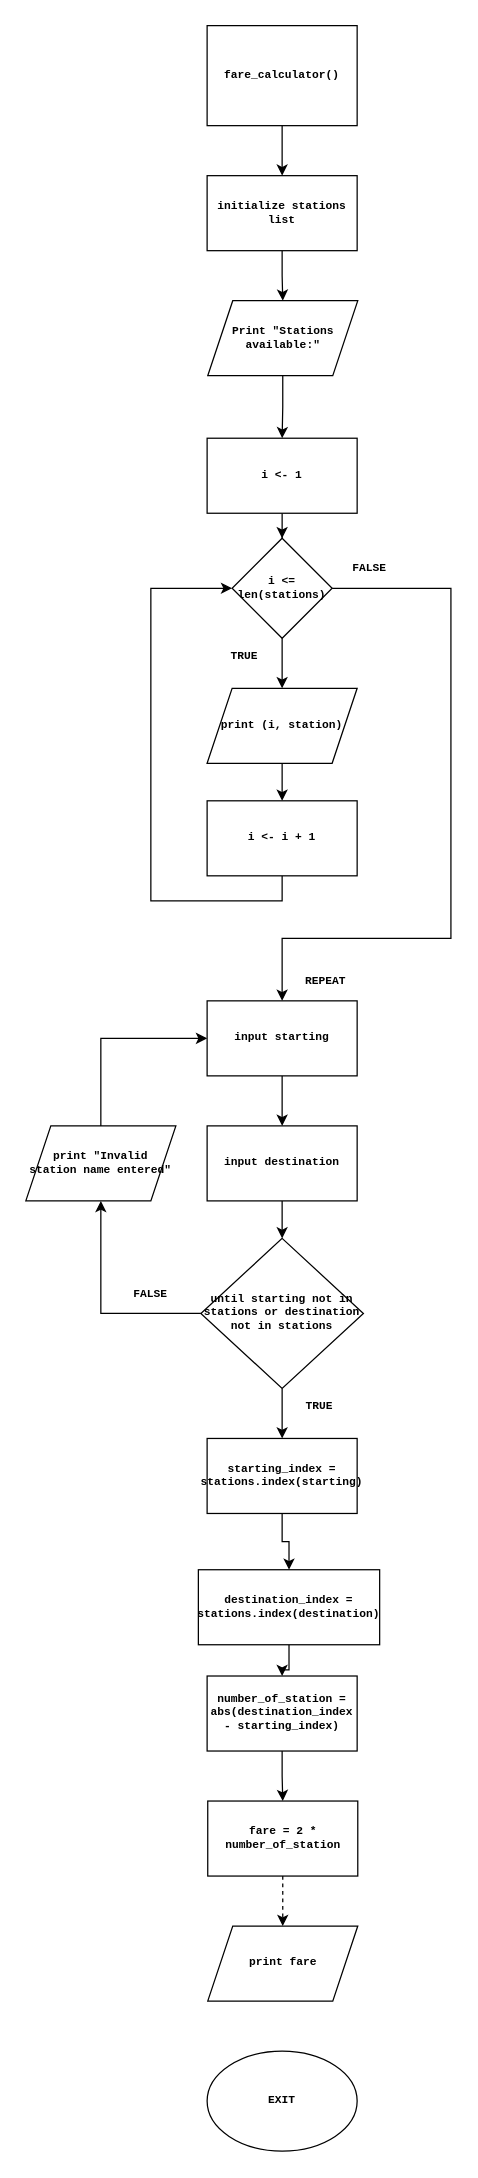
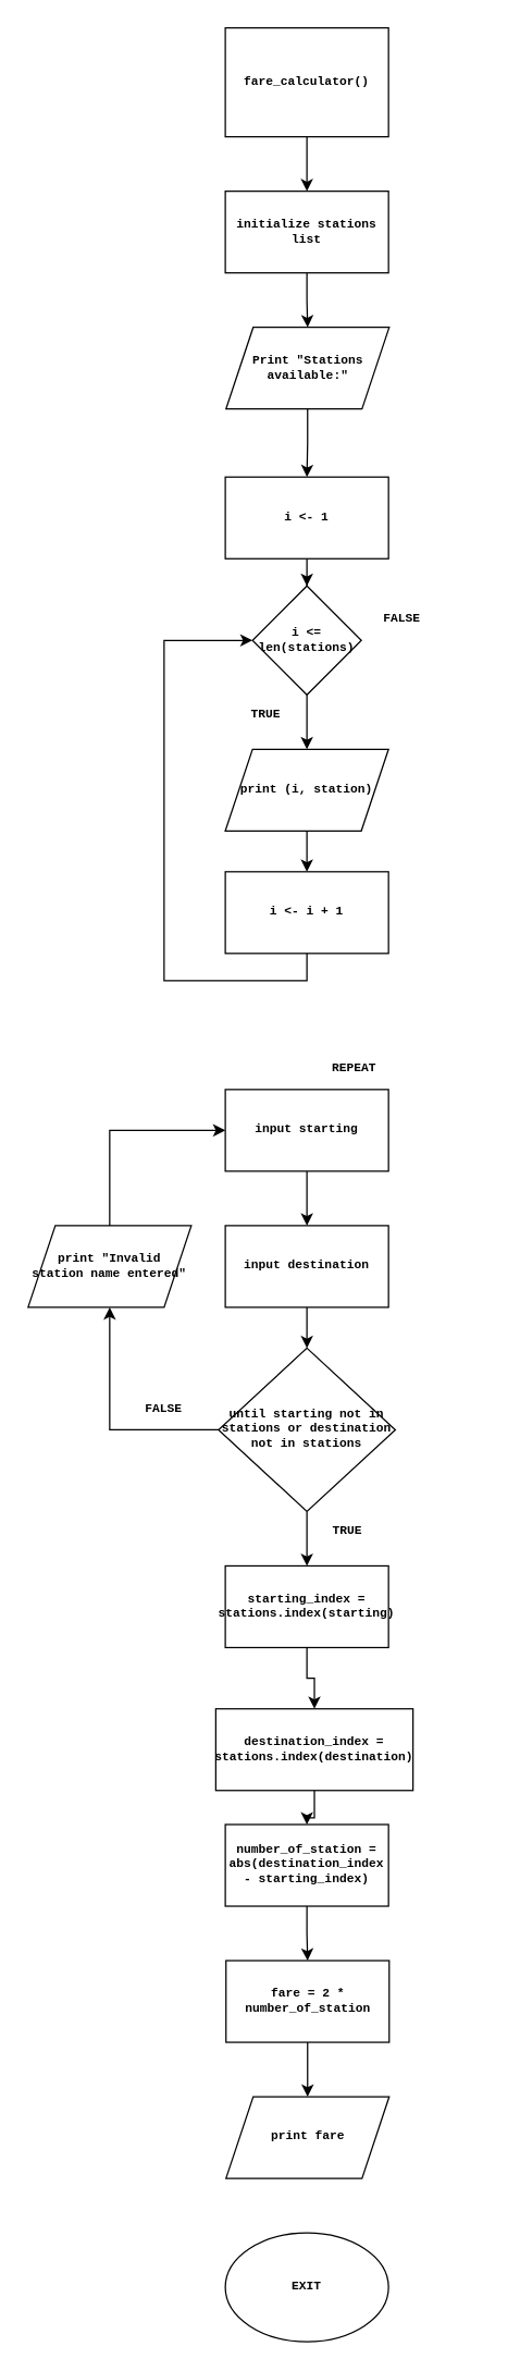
- <mxCell id="9" value="" style="edgeStyle=orthogonalEdgeStyle;rounded=0;orthogonalLoop=1;jettySize=auto;html=1;entryX=0.5;entryY=0;entryDx=0;entryDy=0;fontFamily=Courier New;fontStyle=1;fontSize=9;" edge="1" parent="1" source="10" target="17"><mxGeometry relative="1" as="geometry"><mxPoint x="230" y="780" as="targetPoint" /><Array as="points"><mxPoint x="360" y="470" /><mxPoint x="360" y="750" /><mxPoint x="225" y="750" /></Array></mxGeometry></mxCell>
- <mxCell id="34" value="" style="edgeStyle=orthogonalEdgeStyle;rounded=0;orthogonalLoop=1;jettySize=auto;html=1;dashed=1;" edge="1" parent="1" source="35" target="36"><mxGeometry relative="1" as="geometry" /></mxCell>
+ <mxCell id="34" value="" style="edgeStyle=orthogonalEdgeStyle;rounded=0;orthogonalLoop=1;jettySize=auto;html=1;" edge="1" parent="1" source="35" target="36"><mxGeometry relative="1" as="geometry" /></mxCell>
